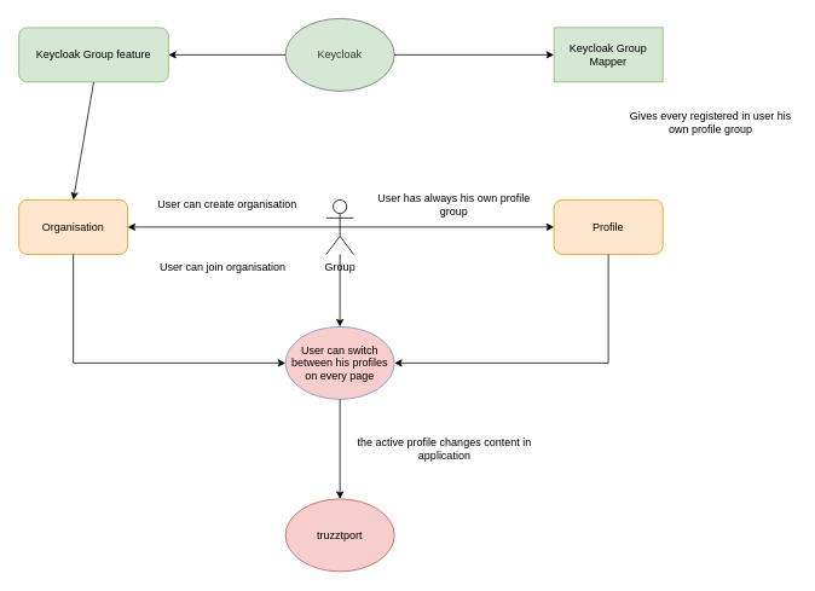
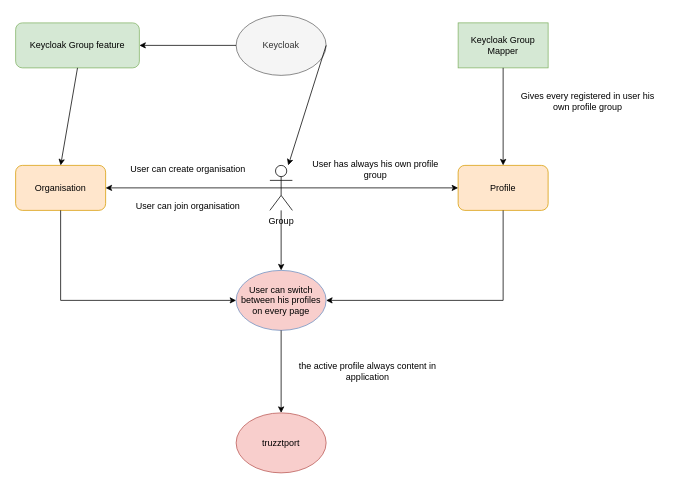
- <mxCell id="2" value="Keycloak" style="ellipse;whiteSpace=wrap;html=1;fillColor=#d5e8d4;fontColor=#333333;strokeColor=#666666;" vertex="1" parent="1"><mxGeometry x="314" y="20" width="120" height="80" as="geometry" /></mxCell>
+ <mxCell id="2" value="Keycloak" style="ellipse;whiteSpace=wrap;html=1;fillColor=#f5f5f5;fontColor=#333333;strokeColor=#666666;" vertex="1" parent="1"><mxGeometry x="314" y="20" width="120" height="80" as="geometry" /></mxCell>
- <mxCell id="13" value="" style="endArrow=classic;html=1;rounded=0;exitX=1;exitY=0.5;exitDx=0;exitDy=0;entryX=0;entryY=0.5;entryDx=0;entryDy=0;" edge="1" parent="1" source="2" target="7"><mxGeometry width="50" height="50" relative="1" as="geometry"><mxPoint x="330" y="200" as="sourcePoint" /><mxPoint x="380" y="150" as="targetPoint" /></mxGeometry></mxCell>
+ <mxCell id="13" value="" style="endArrow=classic;html=1;rounded=0;exitX=1;exitY=0.5;exitDx=0;exitDy=0;" edge="1" parent="1" source="2" target="11"><mxGeometry width="50" height="50" relative="1" as="geometry"><mxPoint x="330" y="200" as="sourcePoint" /><mxPoint x="380" y="150" as="targetPoint" /></mxGeometry></mxCell>
+ <mxCell id="8" value="" style="endArrow=classic;html=1;rounded=0;exitX=0.5;exitY=1;exitDx=0;exitDy=0;entryX=0.5;entryY=0;entryDx=0;entryDy=0;" edge="1" parent="1" source="7" target="4"><mxGeometry width="50" height="50" relative="1" as="geometry"><mxPoint x="310" y="300" as="sourcePoint" /><mxPoint x="360" y="250" as="targetPoint" /></mxGeometry></mxCell>
- <mxCell id="16" value="User can join organisation" style="text;html=1;align=center;verticalAlign=middle;whiteSpace=wrap;rounded=0;" vertex="1" parent="1"><mxGeometry x="155" y="280" width="180" height="30" as="geometry" /></mxCell>
+ <mxCell id="16" value="User can join organisation" style="text;html=1;align=center;verticalAlign=middle;whiteSpace=wrap;rounded=0;" vertex="1" parent="1"><mxGeometry x="160" y="260" width="180" height="30" as="geometry" /></mxCell>
- <mxCell id="24" value="the active profile changes content in application" style="text;html=1;align=center;verticalAlign=middle;whiteSpace=wrap;rounded=0;" vertex="1" parent="1"><mxGeometry x="389" y="480" width="201" height="30" as="geometry" /></mxCell>
+ <mxCell id="24" value="the active profile always content in application" style="text;html=1;align=center;verticalAlign=middle;whiteSpace=wrap;rounded=0;" vertex="1" parent="1"><mxGeometry x="389" y="480" width="201" height="30" as="geometry" /></mxCell>
